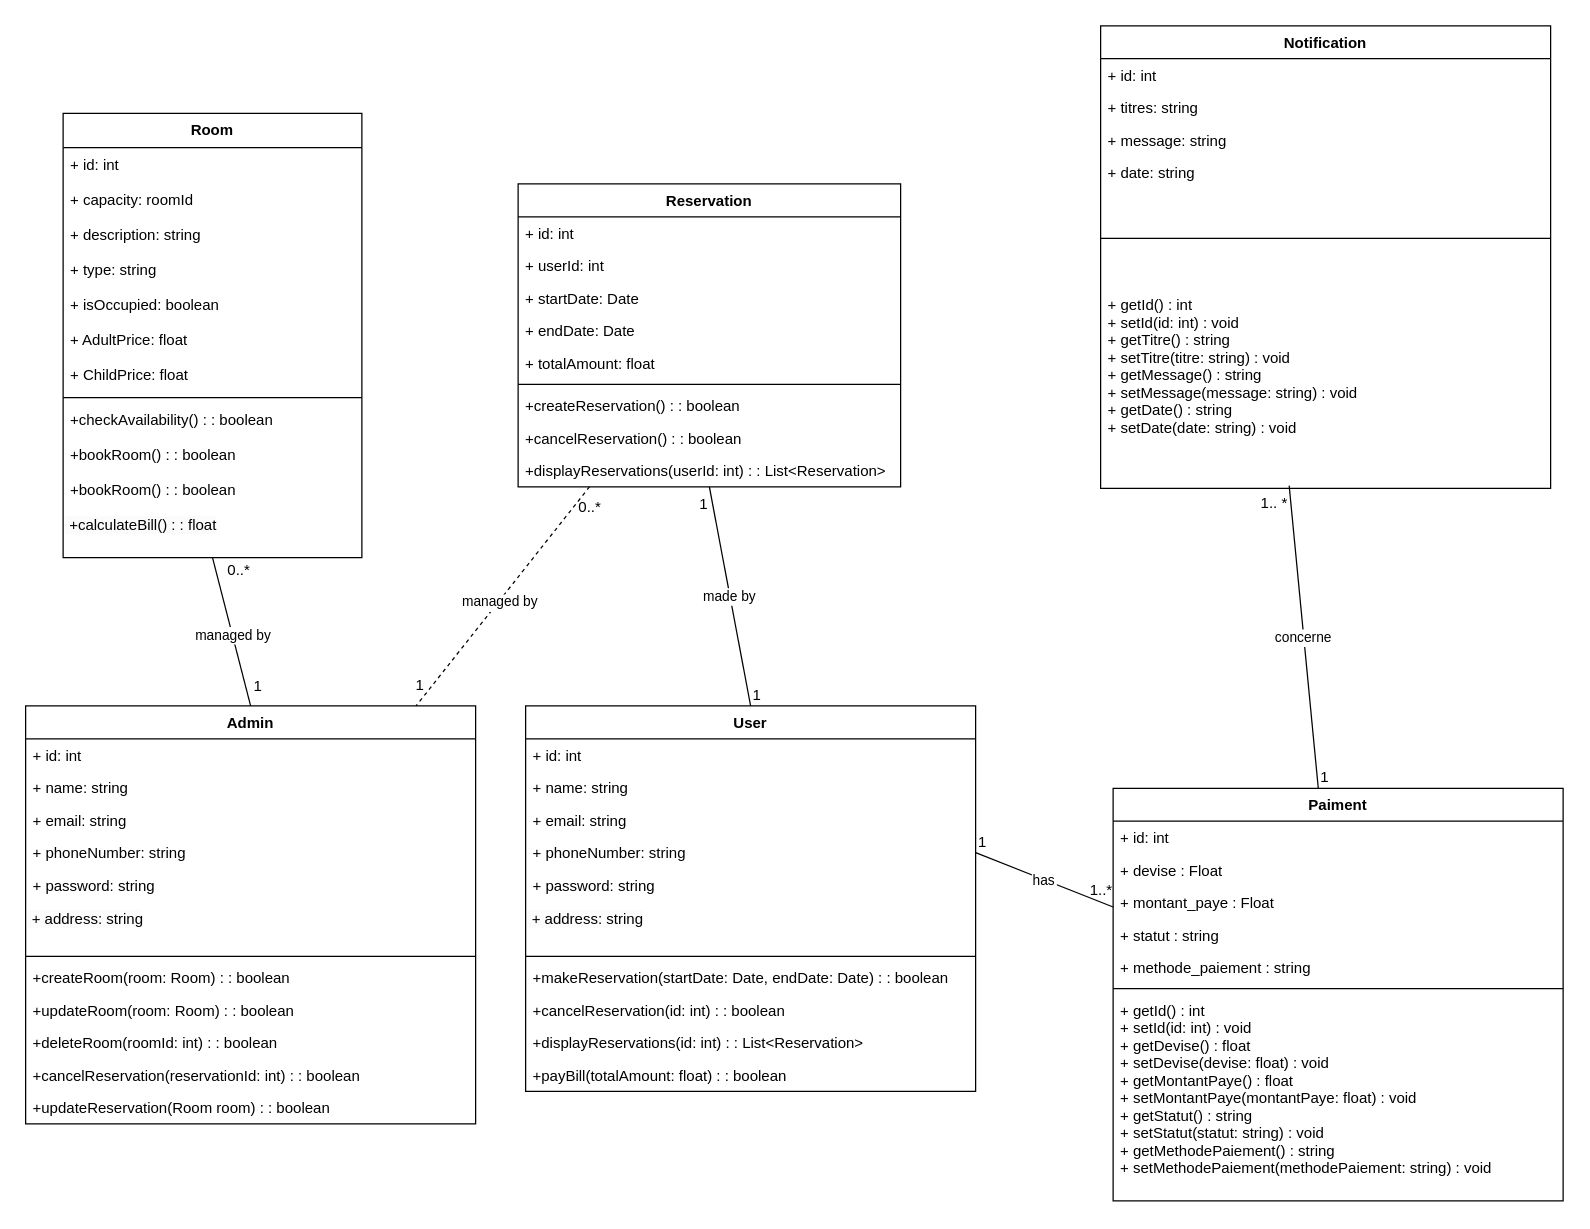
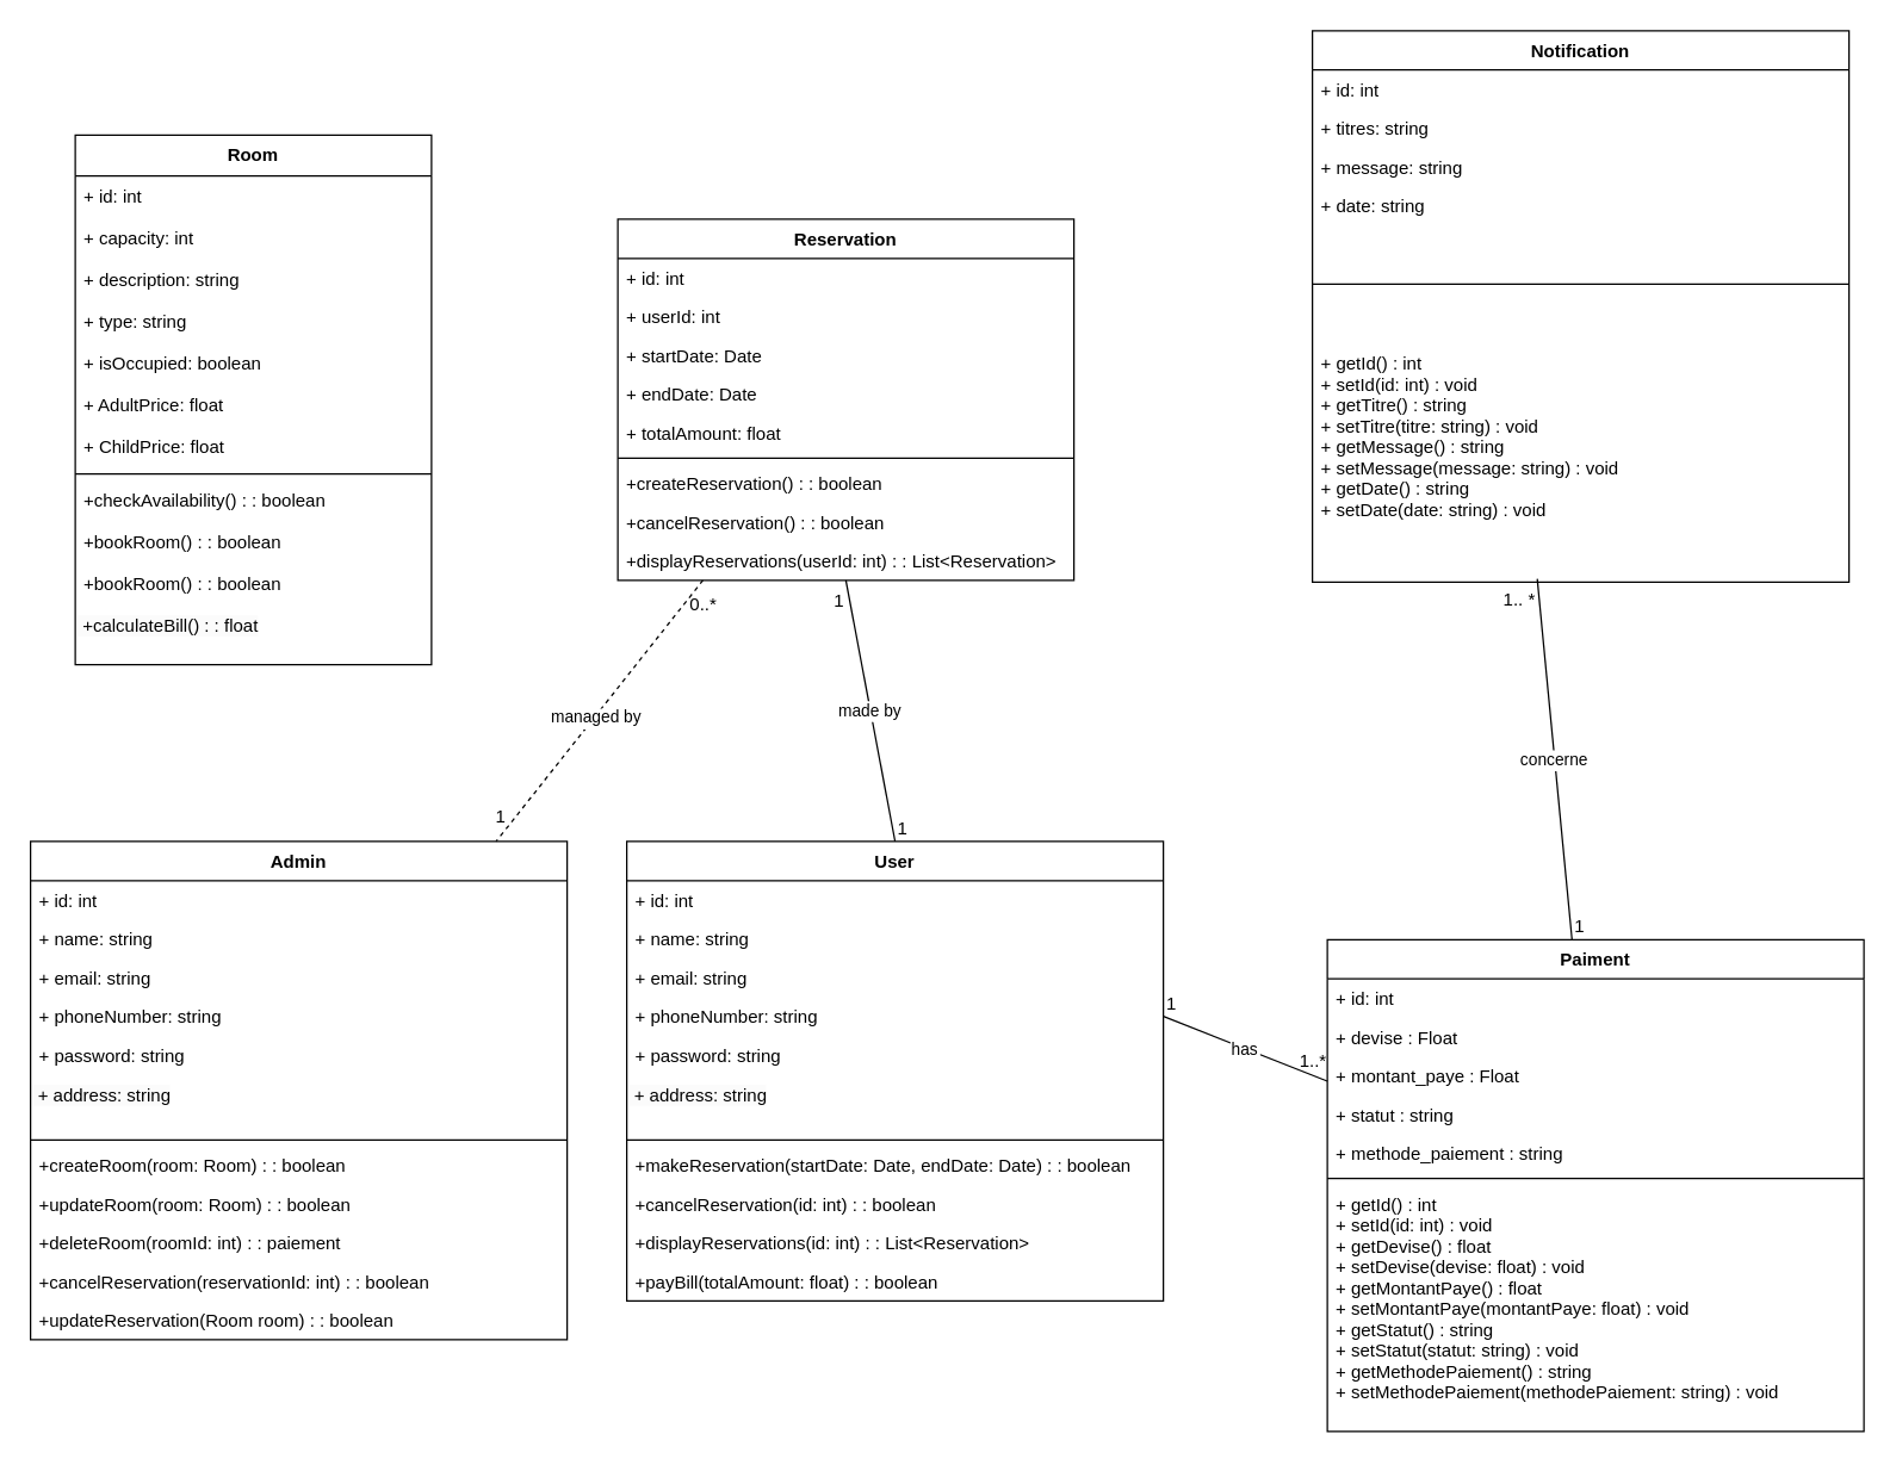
- <mxCell id="4" value="+ capacity: roomId" style="text;strokeColor=none;fillColor=none;align=left;verticalAlign=top;spacingLeft=4;spacingRight=4;overflow=hidden;rotatable=0;points=[[0,0.5],[1,0.5]];portConstraint=eastwest;" vertex="1" parent="2"><mxGeometry y="55.5" width="239" height="28" as="geometry" /></mxCell>
+ <mxCell id="4" value="+ capacity: int" style="text;strokeColor=none;fillColor=none;align=left;verticalAlign=top;spacingLeft=4;spacingRight=4;overflow=hidden;rotatable=0;points=[[0,0.5],[1,0.5]];portConstraint=eastwest;" vertex="1" parent="2"><mxGeometry y="55.5" width="239" height="28" as="geometry" /></mxCell>
- <mxCell id="53" value="managed by" style="curved=1;startArrow=none;endArrow=none;entryX=0.5;entryY=0;entryDx=0;entryDy=0;exitX=0.5;exitY=1;exitDx=0;exitDy=0;" edge="1" parent="1" source="14" target="40"><mxGeometry x="0.04" y="1" relative="1" as="geometry"><Array as="points" /><mxPoint x="210" y="320.5" as="sourcePoint" /><mxPoint x="335" y="320.5" as="targetPoint" /><mxPoint as="offset" /></mxGeometry></mxCell>
- <mxCell id="54" value="1" style="edgeLabel;resizable=0;labelBackgroundColor=none;fontSize=12;align=right;verticalAlign=top;" vertex="1" parent="53"><mxGeometry x="-1" relative="1" as="geometry"><mxPoint x="41" y="89" as="offset" /></mxGeometry></mxCell>
- <mxCell id="55" value="0..*" style="edgeLabel;resizable=0;labelBackgroundColor=none;fontSize=12;align=left;verticalAlign=bottom;" vertex="1" parent="53"><mxGeometry x="1" relative="1" as="geometry"><mxPoint x="-20" y="-100" as="offset" /></mxGeometry></mxCell>
- <mxCell id="50" value="+deleteRoom(roomId: int) : : boolean" style="text;strokeColor=none;fillColor=none;align=left;verticalAlign=top;spacingLeft=4;spacingRight=4;overflow=hidden;rotatable=0;points=[[0,0.5],[1,0.5]];portConstraint=eastwest;" vertex="1" parent="40"><mxGeometry y="256.375" width="360" height="26" as="geometry" /></mxCell>
+ <mxCell id="50" value="+deleteRoom(roomId: int) : : paiement" style="text;strokeColor=none;fillColor=none;align=left;verticalAlign=top;spacingLeft=4;spacingRight=4;overflow=hidden;rotatable=0;points=[[0,0.5],[1,0.5]];portConstraint=eastwest;" vertex="1" parent="40"><mxGeometry y="256.375" width="360" height="26" as="geometry" /></mxCell>
